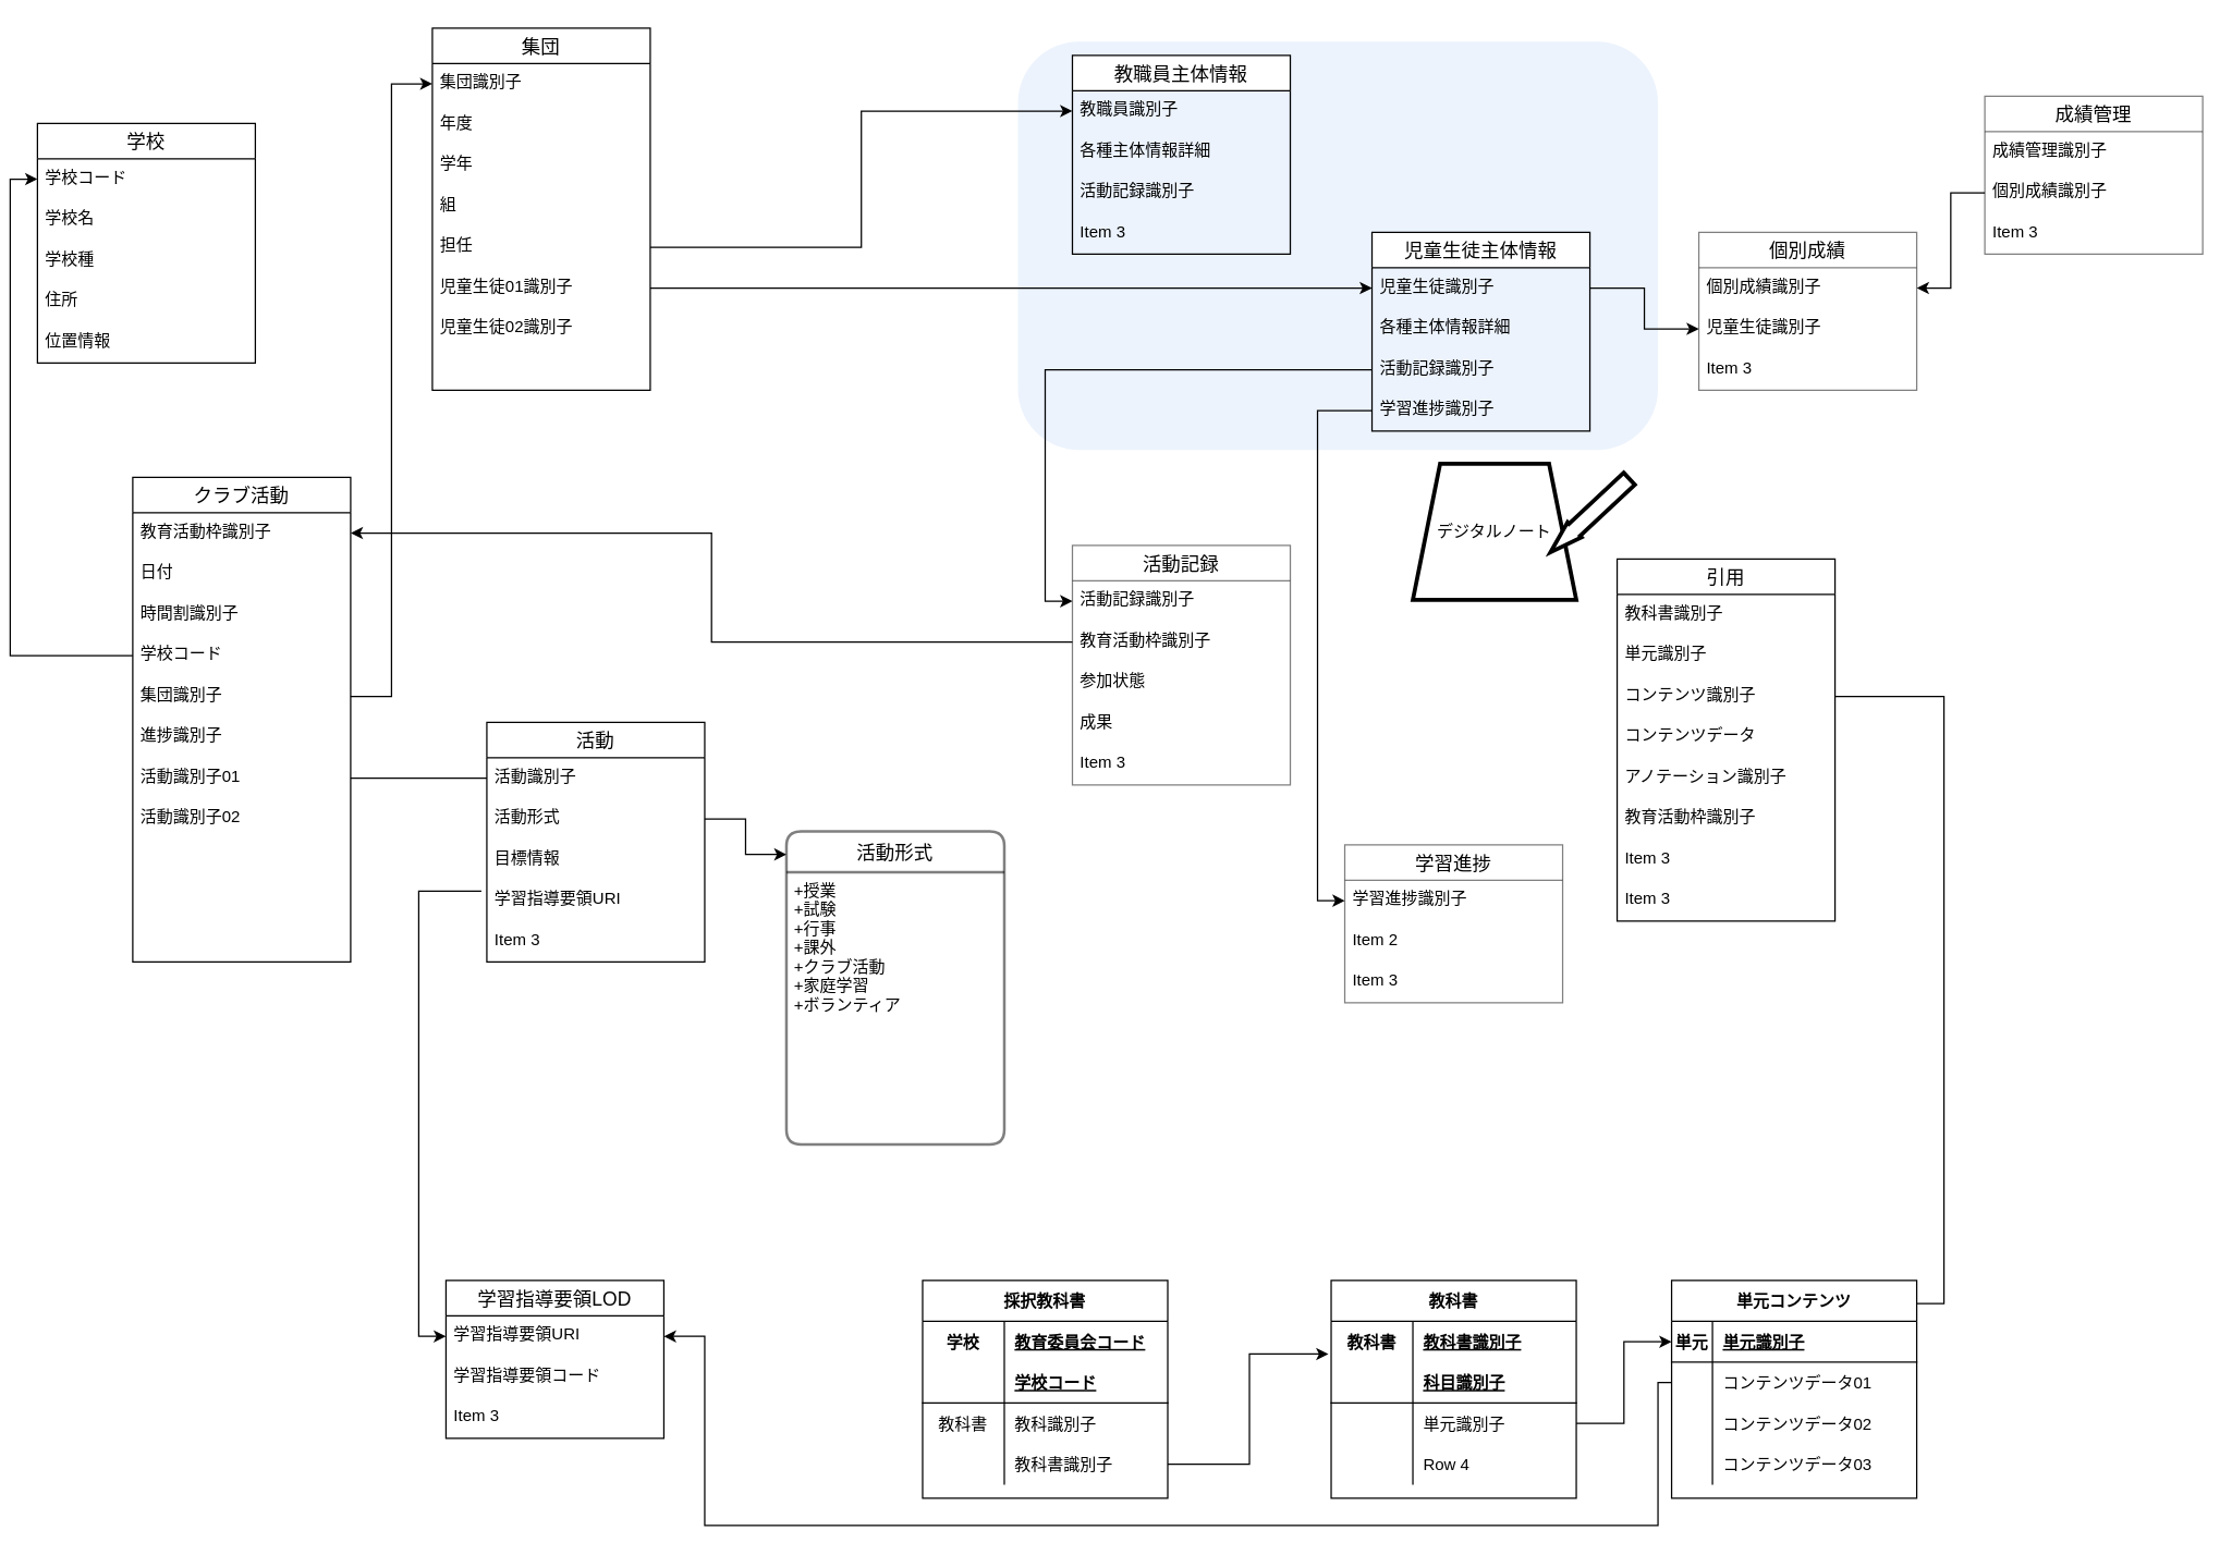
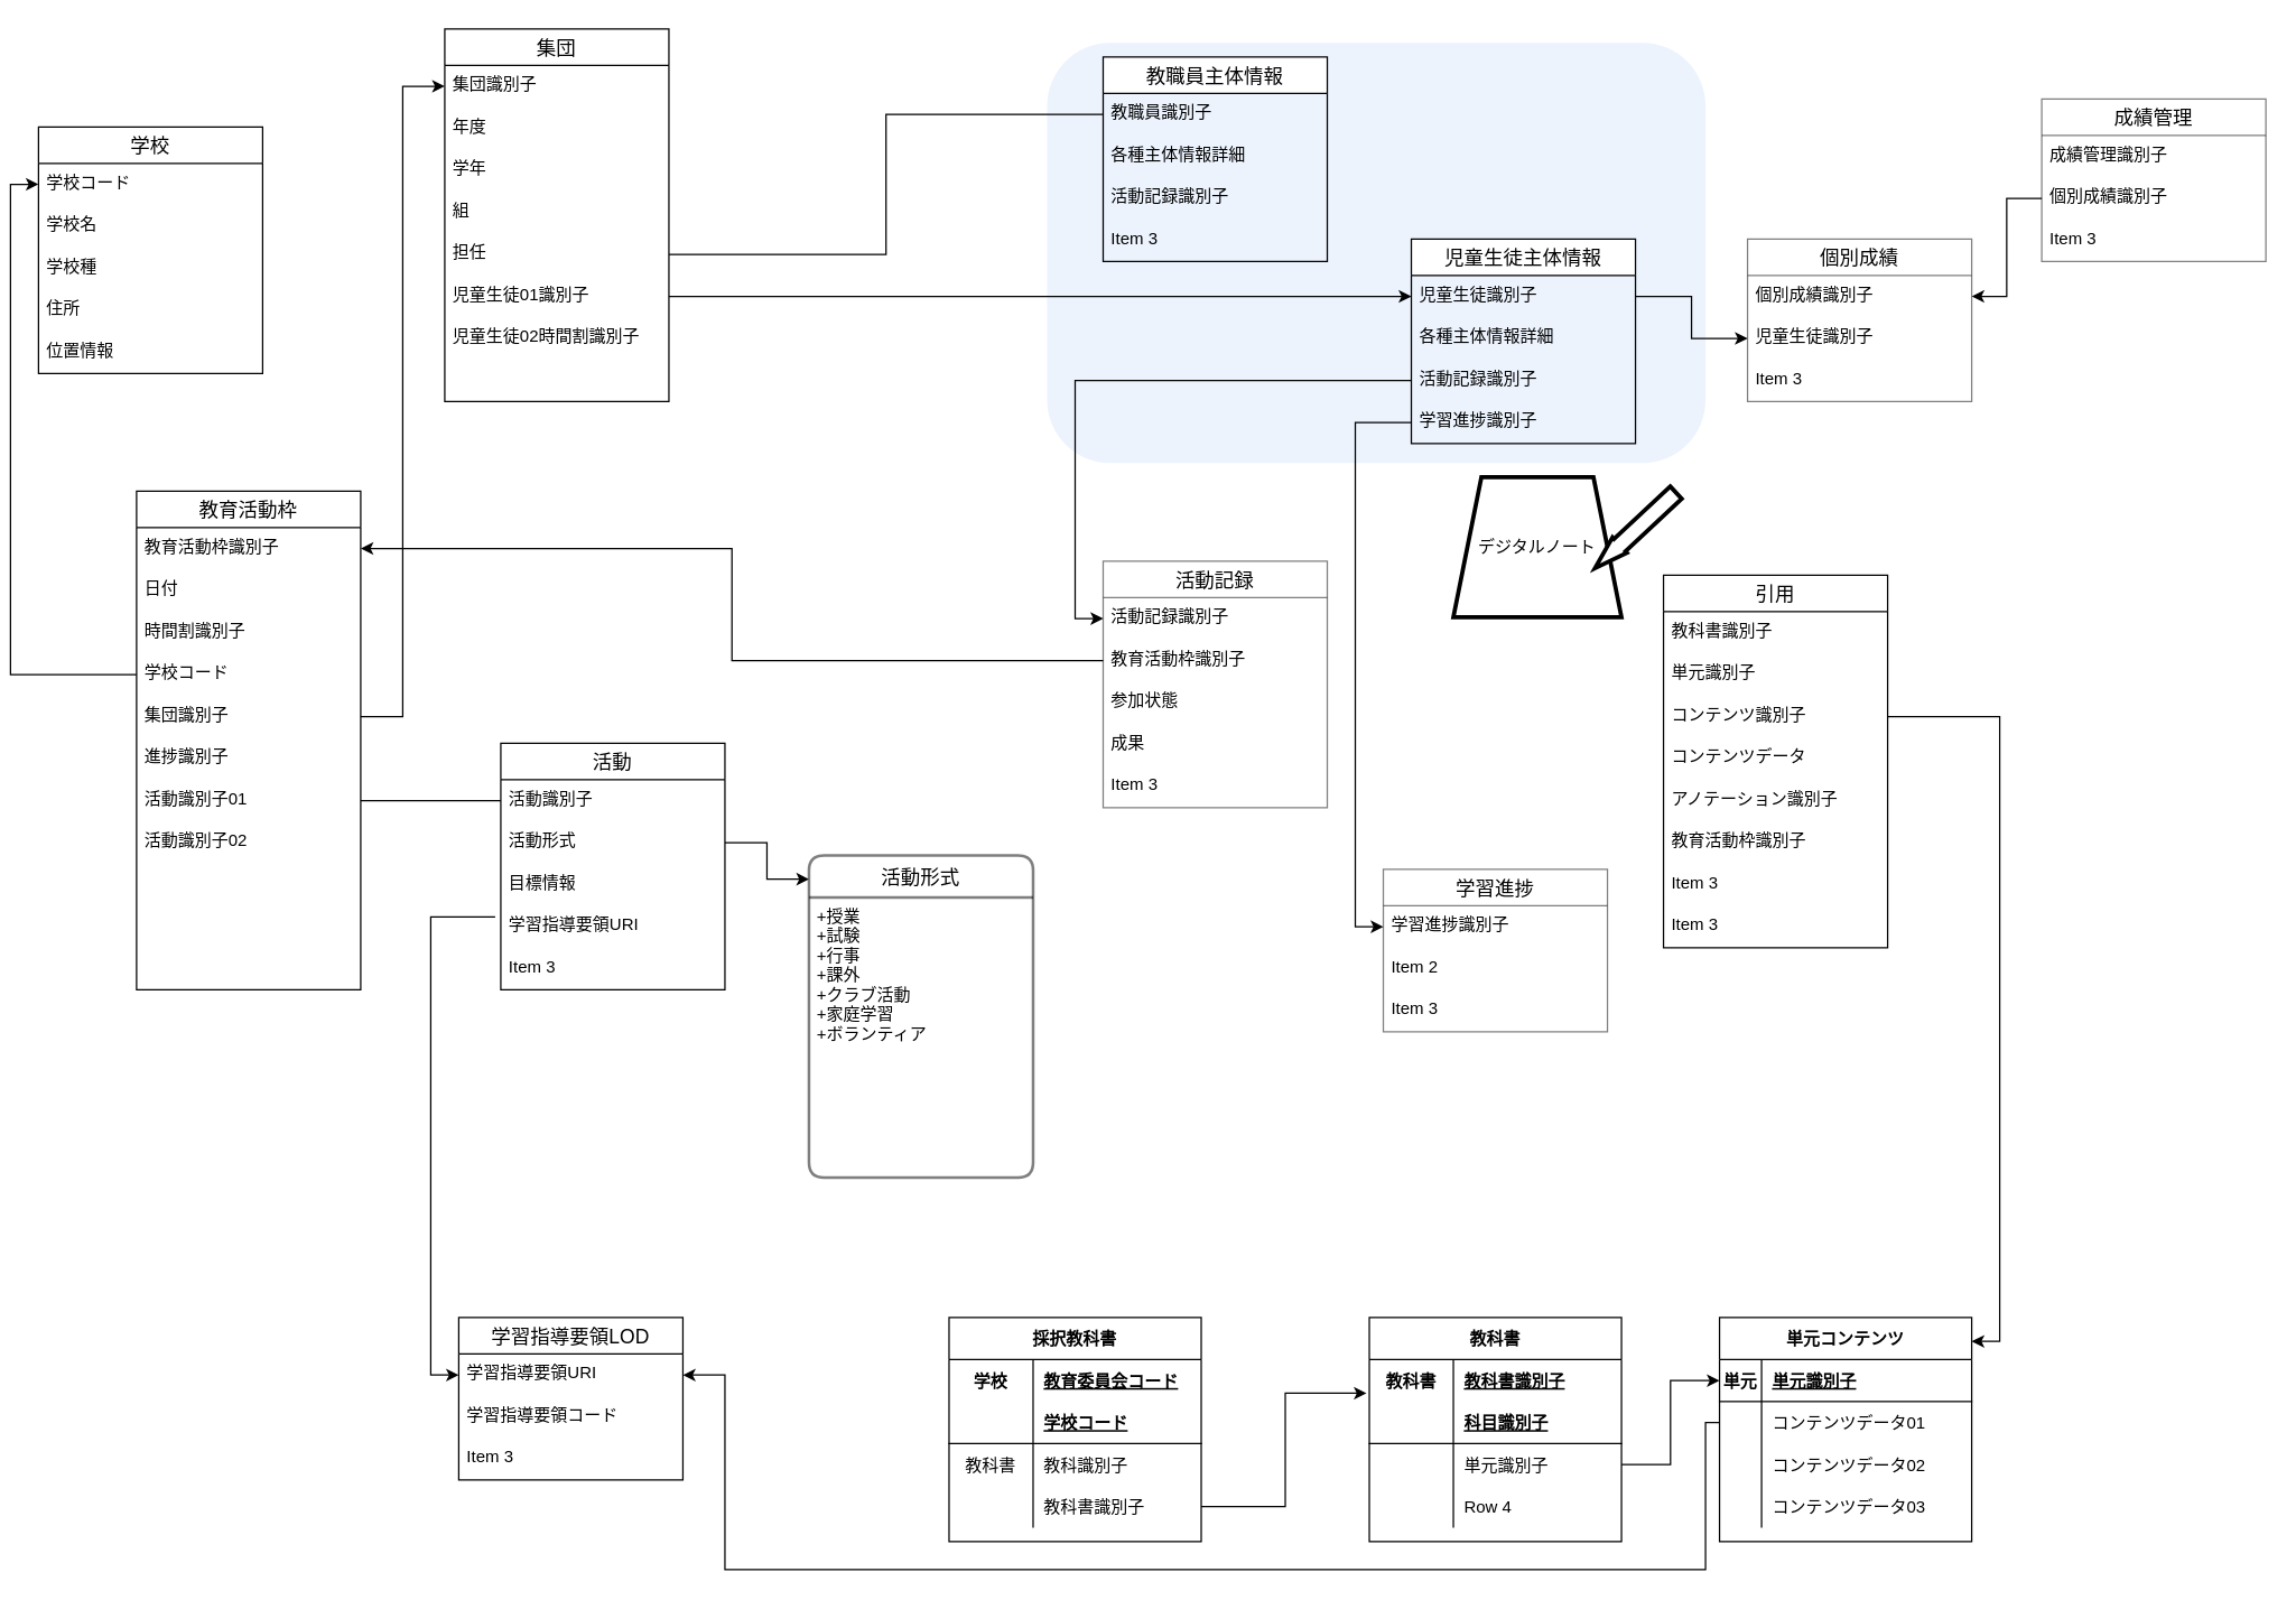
- <mxCell id="35" style="edgeStyle=orthogonalEdgeStyle;rounded=0;orthogonalLoop=1;jettySize=auto;html=1;entryX=0;entryY=0.5;entryDx=0;entryDy=0;" parent="1" source="20" target="31" edge="1"><mxGeometry relative="1" as="geometry" /></mxCell>
+ <mxCell id="35" style="edgeStyle=orthogonalEdgeStyle;rounded=0;orthogonalLoop=1;jettySize=auto;html=1;entryX=0;entryY=0.5;entryDx=0;entryDy=0;endArrow=none;" parent="1" source="20" target="31" edge="1"><mxGeometry relative="1" as="geometry" /></mxCell>
- <mxCell id="22" value="児童生徒02識別子" style="text;strokeColor=none;fillColor=none;spacingLeft=4;spacingRight=4;overflow=hidden;rotatable=0;points=[[0,0.5],[1,0.5]];portConstraint=eastwest;fontSize=12;" parent="15" vertex="1"><mxGeometry y="206" width="160" height="30" as="geometry" /></mxCell>
+ <mxCell id="22" value="児童生徒02時間割識別子" style="text;strokeColor=none;fillColor=none;spacingLeft=4;spacingRight=4;overflow=hidden;rotatable=0;points=[[0,0.5],[1,0.5]];portConstraint=eastwest;fontSize=12;" parent="15" vertex="1"><mxGeometry y="206" width="160" height="30" as="geometry" /></mxCell>
- <mxCell id="3" value="クラブ活動" style="swimlane;fontStyle=0;childLayout=stackLayout;horizontal=1;startSize=26;horizontalStack=0;resizeParent=1;resizeParentMax=0;resizeLast=0;collapsible=1;marginBottom=0;align=center;fontSize=14;" parent="1" vertex="1"><mxGeometry x="90" y="350" width="160" height="356" as="geometry" /></mxCell>
+ <mxCell id="3" value="教育活動枠" style="swimlane;fontStyle=0;childLayout=stackLayout;horizontal=1;startSize=26;horizontalStack=0;resizeParent=1;resizeParentMax=0;resizeLast=0;collapsible=1;marginBottom=0;align=center;fontSize=14;" parent="1" vertex="1"><mxGeometry x="90" y="350" width="160" height="356" as="geometry" /></mxCell>
- <mxCell id="126" style="edgeStyle=orthogonalEdgeStyle;rounded=0;orthogonalLoop=1;jettySize=auto;html=1;entryX=1;entryY=0.106;entryDx=0;entryDy=0;entryPerimeter=0;endArrow=none;" edge="1" parent="1" source="102" target="84"><mxGeometry relative="1" as="geometry" /></mxCell>
+ <mxCell id="126" style="edgeStyle=orthogonalEdgeStyle;rounded=0;orthogonalLoop=1;jettySize=auto;html=1;entryX=1;entryY=0.106;entryDx=0;entryDy=0;entryPerimeter=0;" edge="1" parent="1" source="102" target="84"><mxGeometry relative="1" as="geometry" /></mxCell>
